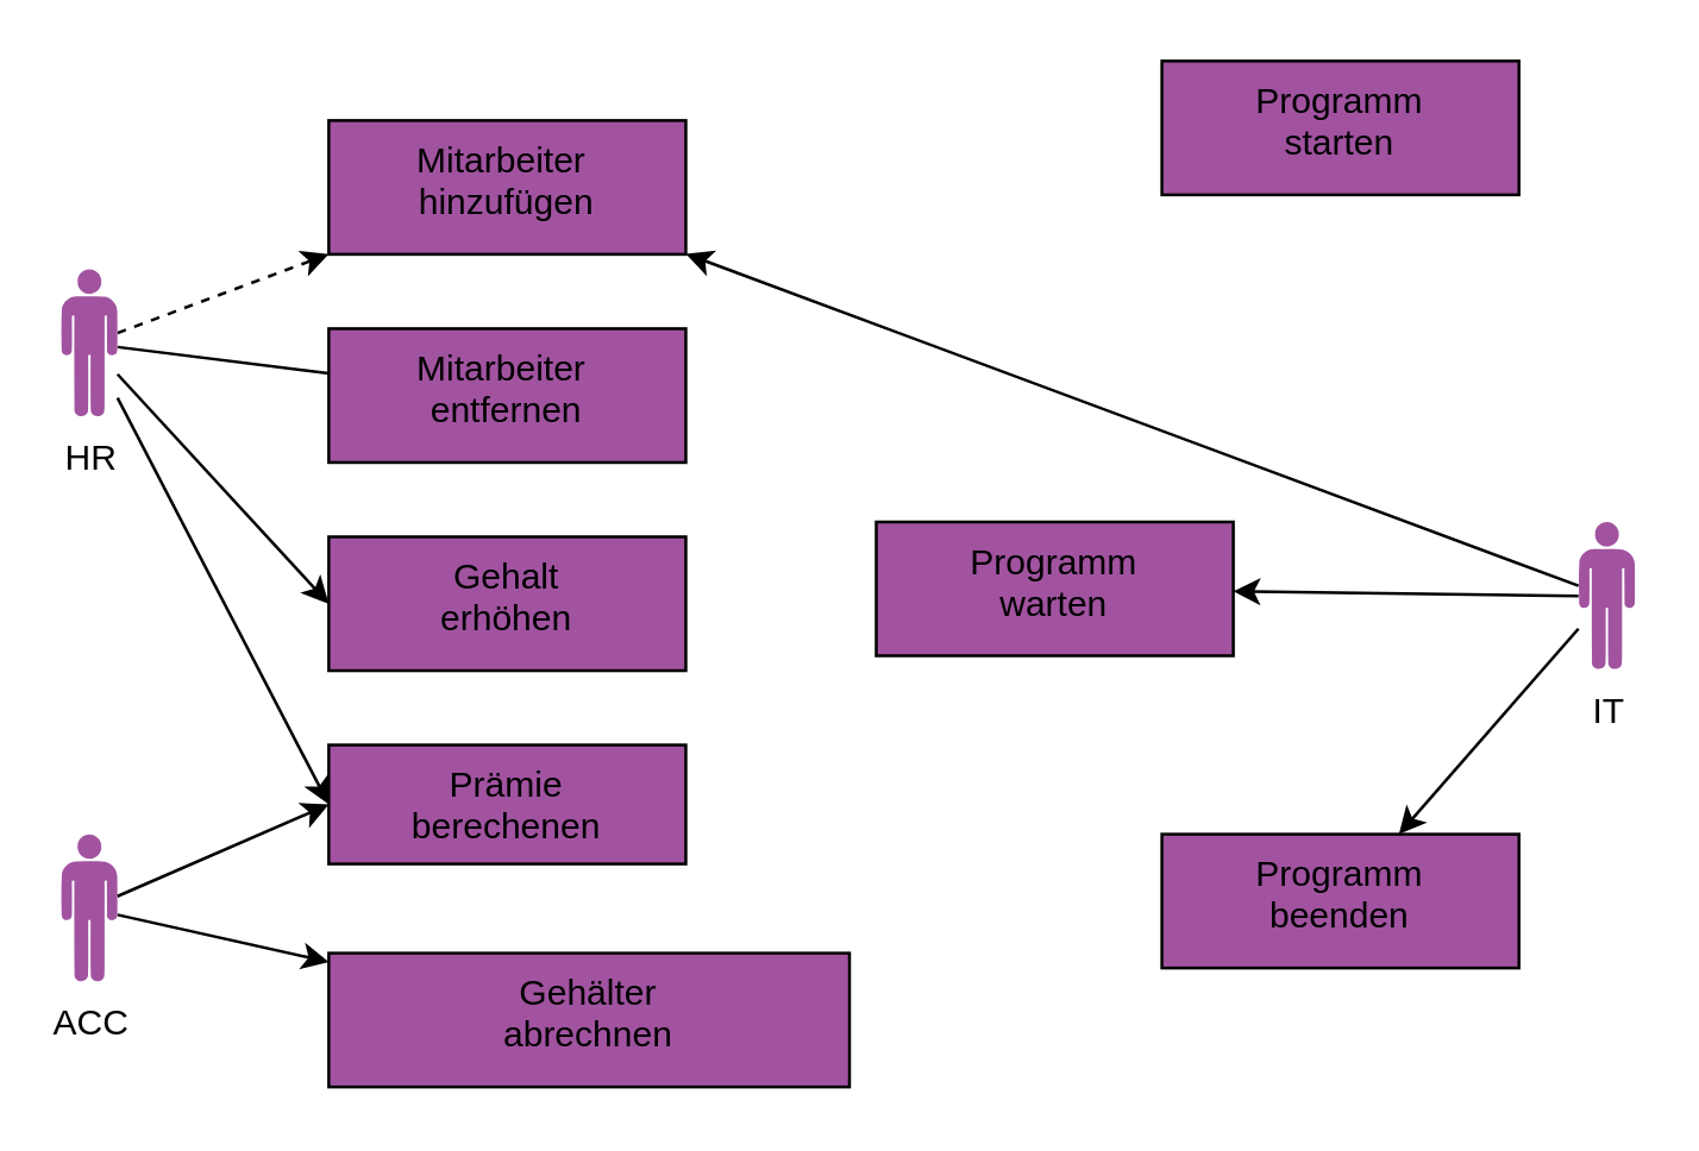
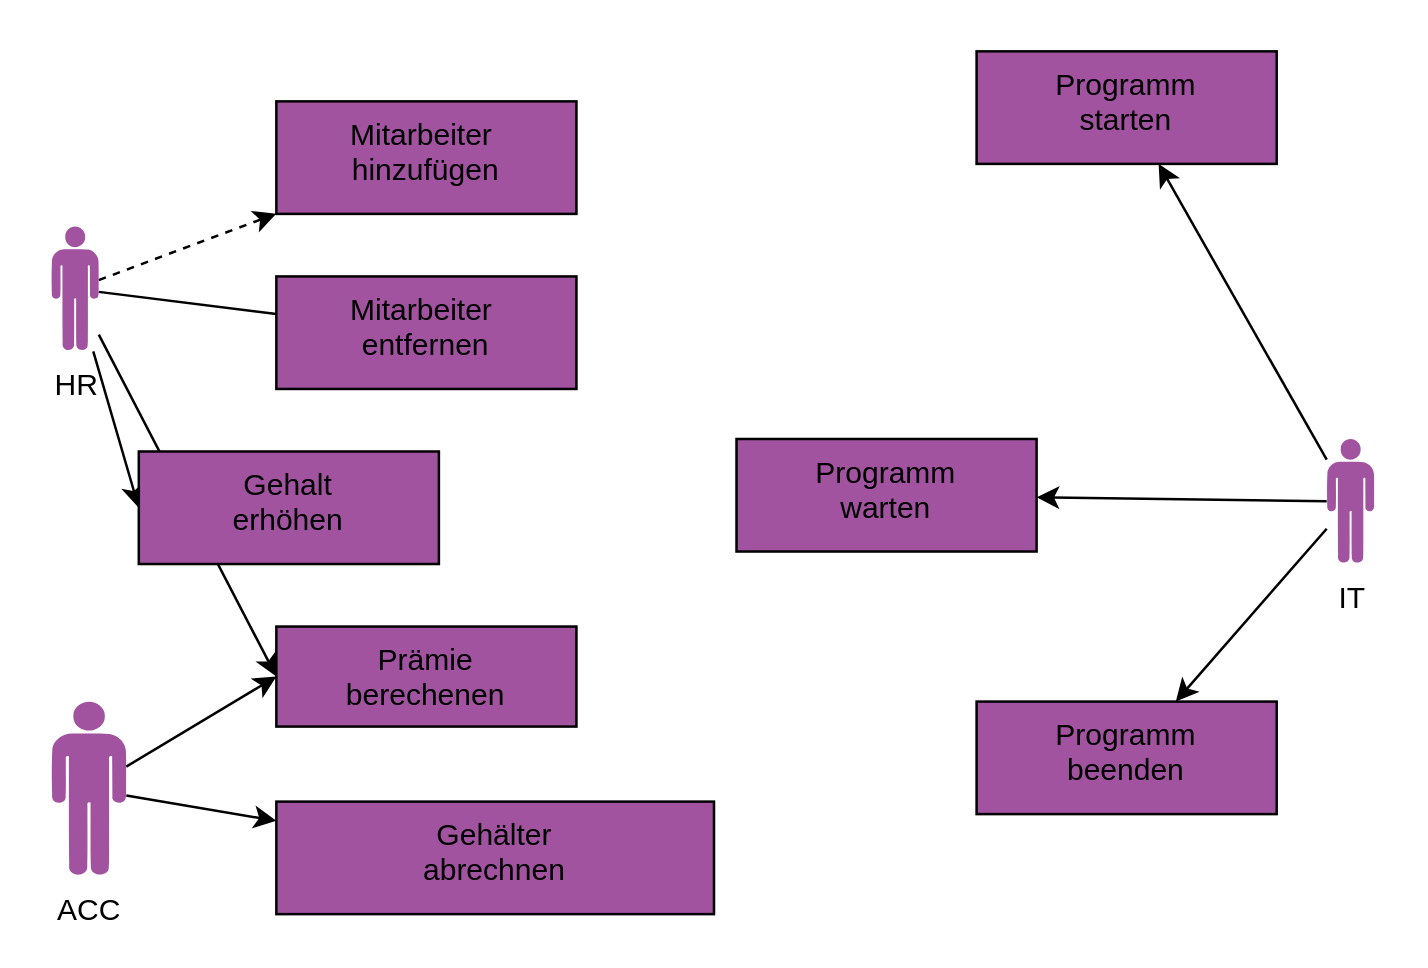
- <mxCell id="9" style="rounded=0;orthogonalLoop=1;jettySize=auto;html=1;" edge="1" parent="1" source="12" target="16"><mxGeometry relative="1" as="geometry" /></mxCell>
+ <mxCell id="9" style="rounded=0;orthogonalLoop=1;jettySize=auto;html=1;" edge="1" parent="1" source="12" target="19"><mxGeometry relative="1" as="geometry" /></mxCell>
- <mxCell id="18" value="Gehalt&lt;div&gt;erhöhen&lt;/div&gt;" style="whiteSpace=wrap;html=1;verticalAlign=top;fillColor=#A153A0;sketch=0;pointerEvents=1;" vertex="1" parent="1"><mxGeometry x="110" y="180" width="120" height="45" as="geometry" /></mxCell>
+ <mxCell id="18" value="Gehalt&lt;div&gt;erhöhen&lt;/div&gt;" style="whiteSpace=wrap;html=1;verticalAlign=top;fillColor=#A153A0;sketch=0;pointerEvents=1;" vertex="1" parent="1"><mxGeometry x="55" y="180" width="120" height="45" as="geometry" /></mxCell>
- <mxCell id="8" value="ACC" style="verticalLabelPosition=bottom;sketch=0;html=1;fillColor=#A153A0;verticalAlign=top;align=center;pointerEvents=1;shape=mxgraph.cisco_safe.design.actor_2;" vertex="1" parent="1"><mxGeometry x="20" y="280" width="19" height="50" as="geometry" /></mxCell>
+ <mxCell id="8" value="ACC" style="verticalLabelPosition=bottom;sketch=0;html=1;fillColor=#A153A0;verticalAlign=top;align=center;pointerEvents=1;shape=mxgraph.cisco_safe.design.actor_2;" vertex="1" parent="1"><mxGeometry x="20" y="280" width="30" height="70" as="geometry" /></mxCell>
